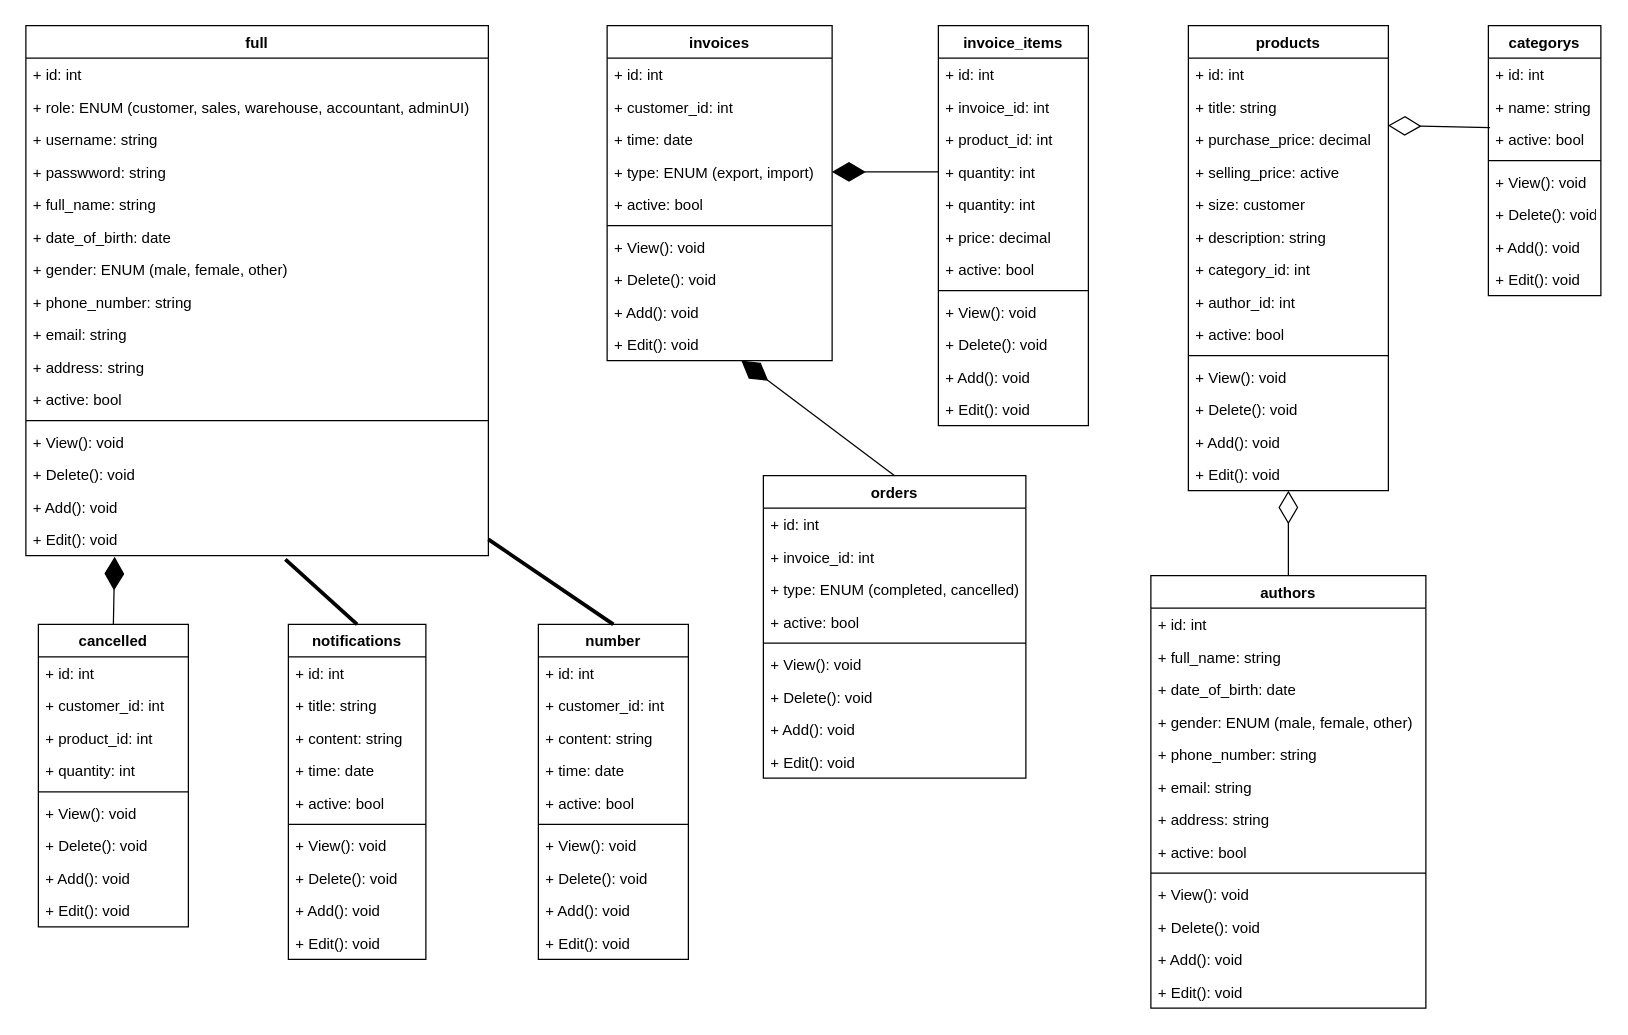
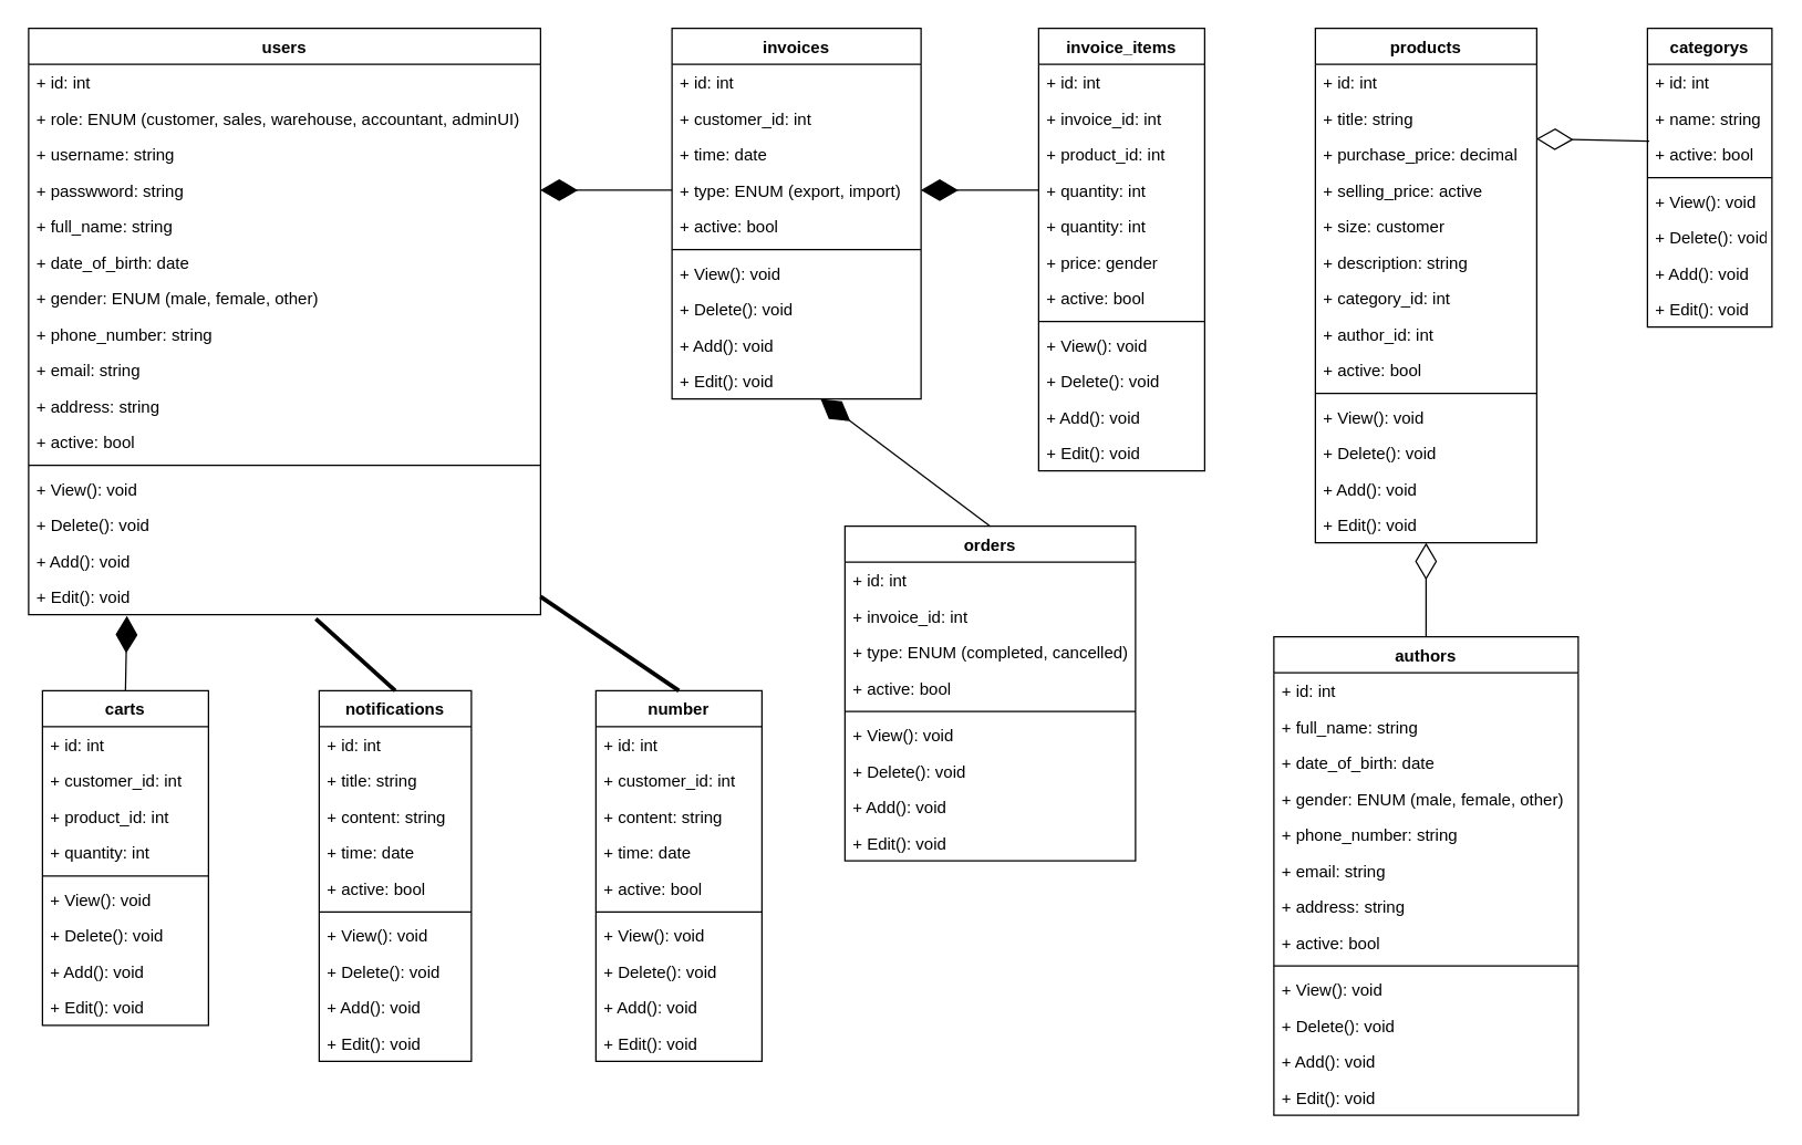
- <mxCell id="2" value="full" style="swimlane;fontStyle=1;align=center;verticalAlign=top;childLayout=stackLayout;horizontal=1;startSize=26;horizontalStack=0;resizeParent=1;resizeParentMax=0;resizeLast=0;collapsible=1;marginBottom=0;" parent="1" vertex="1"><mxGeometry x="20" y="20" width="370" height="424" as="geometry" /></mxCell>
+ <mxCell id="2" value="users" style="swimlane;fontStyle=1;align=center;verticalAlign=top;childLayout=stackLayout;horizontal=1;startSize=26;horizontalStack=0;resizeParent=1;resizeParentMax=0;resizeLast=0;collapsible=1;marginBottom=0;" parent="1" vertex="1"><mxGeometry x="20" y="20" width="370" height="424" as="geometry" /></mxCell>
+ <mxCell id="125" value="" style="endArrow=diamondThin;endFill=1;endSize=24;html=1;entryX=1;entryY=0.5;entryDx=0;entryDy=0;exitX=0;exitY=0.5;exitDx=0;exitDy=0;" parent="1" source="103" target="6" edge="1"><mxGeometry width="160" relative="1" as="geometry"><mxPoint x="390" y="-260" as="sourcePoint" /><mxPoint x="550" y="-260" as="targetPoint" /></mxGeometry></mxCell>
- <mxCell id="116" value="+ price: decimal" style="text;strokeColor=none;fillColor=none;align=left;verticalAlign=top;spacingLeft=4;spacingRight=4;overflow=hidden;rotatable=0;points=[[0,0.5],[1,0.5]];portConstraint=eastwest;" parent="110" vertex="1"><mxGeometry y="156" width="120" height="26" as="geometry" /></mxCell>
+ <mxCell id="116" value="+ price: gender" style="text;strokeColor=none;fillColor=none;align=left;verticalAlign=top;spacingLeft=4;spacingRight=4;overflow=hidden;rotatable=0;points=[[0,0.5],[1,0.5]];portConstraint=eastwest;" parent="110" vertex="1"><mxGeometry y="156" width="120" height="26" as="geometry" /></mxCell>
- <mxCell id="79" value="cancelled" style="swimlane;fontStyle=1;align=center;verticalAlign=top;childLayout=stackLayout;horizontal=1;startSize=26;horizontalStack=0;resizeParent=1;resizeParentMax=0;resizeLast=0;collapsible=1;marginBottom=0;" parent="1" vertex="1"><mxGeometry x="30" y="499" width="120" height="242" as="geometry" /></mxCell>
+ <mxCell id="79" value="carts" style="swimlane;fontStyle=1;align=center;verticalAlign=top;childLayout=stackLayout;horizontal=1;startSize=26;horizontalStack=0;resizeParent=1;resizeParentMax=0;resizeLast=0;collapsible=1;marginBottom=0;" parent="1" vertex="1"><mxGeometry x="30" y="499" width="120" height="242" as="geometry" /></mxCell>
